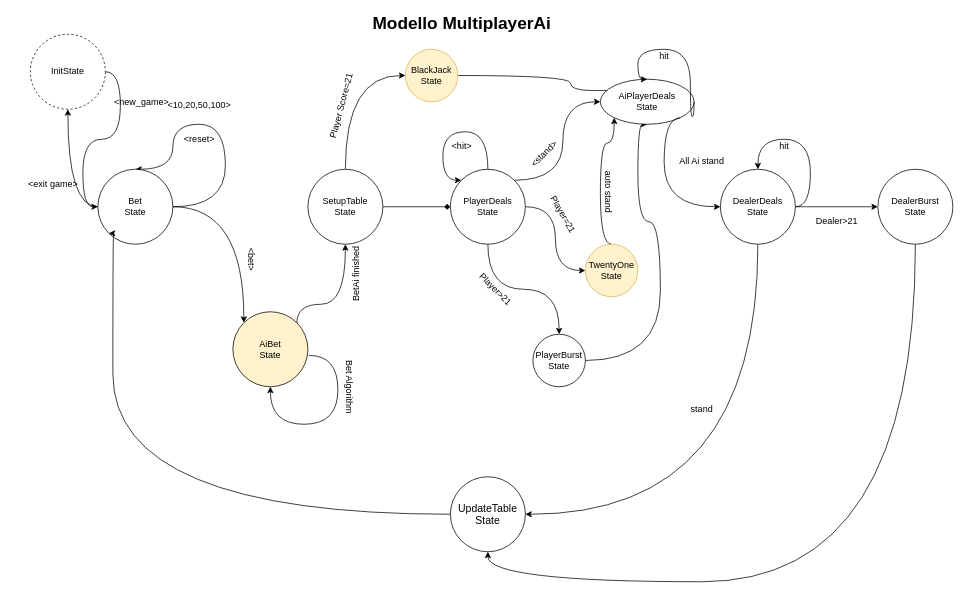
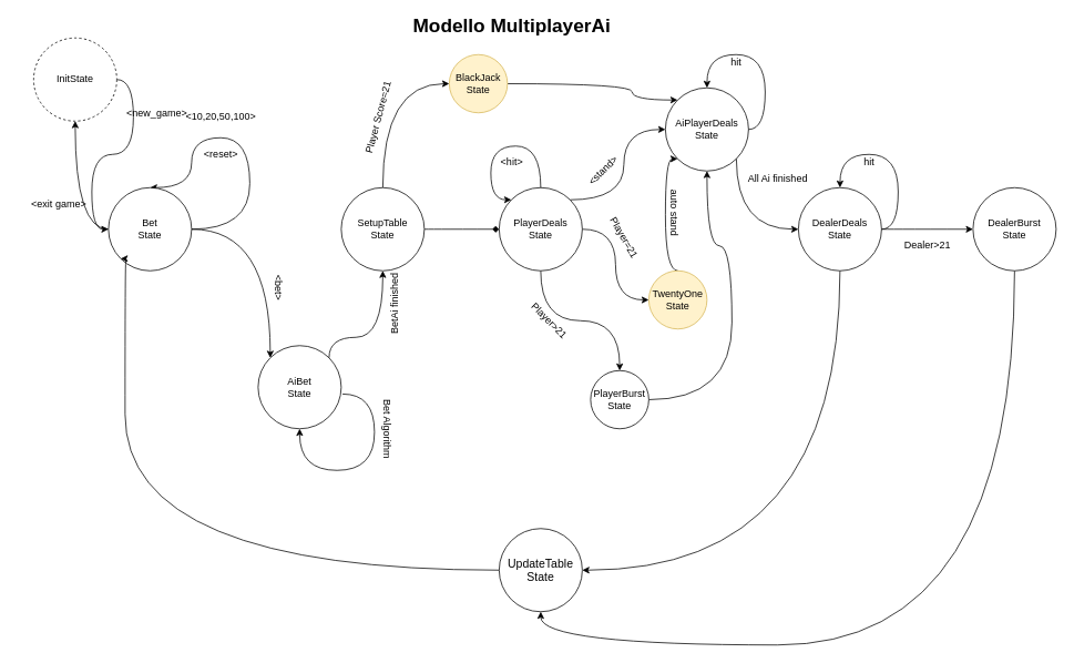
- <mxCell id="44" value="AiPlayerDeals&lt;br&gt;State" style="ellipse;whiteSpace=wrap;html=1;" vertex="1" parent="1"><mxGeometry x="800" y="105" width="125" height="60" as="geometry" /></mxCell>
+ <mxCell id="44" value="AiPlayerDeals&lt;br&gt;State" style="ellipse;whiteSpace=wrap;html=1;" vertex="1" parent="1"><mxGeometry x="800" y="105" width="100" height="100" as="geometry" /></mxCell>
- <mxCell id="46" value="All Ai stand" style="text;html=1;align=center;verticalAlign=middle;resizable=0;points=[];autosize=1;" vertex="1" parent="1"><mxGeometry x="890" y="205" width="90" height="20" as="geometry" /></mxCell>
+ <mxCell id="46" value="All Ai finished" style="text;html=1;align=center;verticalAlign=middle;resizable=0;points=[];autosize=1;" vertex="1" parent="1"><mxGeometry x="890" y="205" width="90" height="20" as="geometry" /></mxCell>
- <mxCell id="51" value="AiBet&lt;br&gt;State" style="ellipse;whiteSpace=wrap;html=1;fillColor=#fff2cc;" vertex="1" parent="1"><mxGeometry x="310" y="415" width="100" height="100" as="geometry" /></mxCell>
+ <mxCell id="51" value="AiBet&lt;br&gt;State" style="ellipse;whiteSpace=wrap;html=1;" vertex="1" parent="1"><mxGeometry x="310" y="415" width="100" height="100" as="geometry" /></mxCell>
- <mxCell id="37" value="stand" style="text;html=1;align=center;verticalAlign=middle;resizable=0;points=[];autosize=1;" parent="1" vertex="1"><mxGeometry x="910" y="535" width="50" height="20" as="geometry" /></mxCell>
